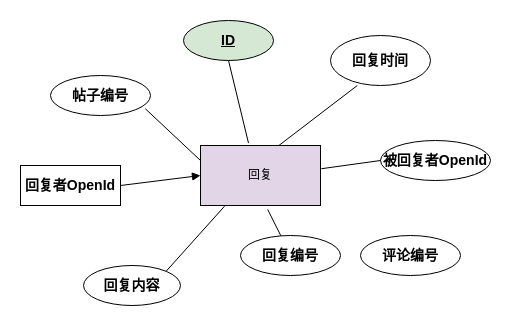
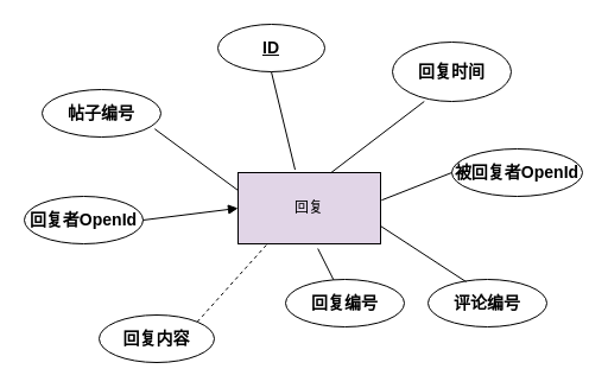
- <mxCell id="6" value="&lt;font style=&quot;font-size: 14px&quot;&gt;&lt;b&gt;&lt;u&gt;ID&lt;/u&gt;&lt;/b&gt;&lt;/font&gt;" style="ellipse;whiteSpace=wrap;html=1;fillColor=#d5e8d4;" vertex="1" parent="1"><mxGeometry x="183" y="20" width="90" height="40" as="geometry" /></mxCell>
+ <mxCell id="6" value="&lt;font style=&quot;font-size: 14px&quot;&gt;&lt;b&gt;&lt;u&gt;ID&lt;/u&gt;&lt;/b&gt;&lt;/font&gt;" style="ellipse;whiteSpace=wrap;html=1;" vertex="1" parent="1"><mxGeometry x="183" y="20" width="90" height="40" as="geometry" /></mxCell>
- <mxCell id="3" value="&lt;font style=&quot;font-size: 14px&quot;&gt;&lt;b&gt;帖子编号&lt;/b&gt;&lt;/font&gt;" style="ellipse;whiteSpace=wrap;html=1;" vertex="1" parent="1"><mxGeometry x="50" y="75" width="100" height="40" as="geometry" /></mxCell>
+ <mxCell id="3" value="&lt;font style=&quot;font-size: 14px&quot;&gt;&lt;b&gt;帖子编号&lt;/b&gt;&lt;/font&gt;" style="ellipse;whiteSpace=wrap;html=1;" vertex="1" parent="1"><mxGeometry x="35" y="75" width="100" height="40" as="geometry" /></mxCell>
- <mxCell id="7" value="&lt;b&gt;&lt;font style=&quot;font-size: 14px&quot;&gt;被回复者OpenId&lt;/font&gt;&lt;/b&gt;" style="ellipse;whiteSpace=wrap;html=1;" vertex="1" parent="1"><mxGeometry x="380" y="140" width="110" height="40" as="geometry" /></mxCell>
+ <mxCell id="7" value="&lt;b&gt;&lt;font style=&quot;font-size: 14px&quot;&gt;被回复者OpenId&lt;/font&gt;&lt;/b&gt;" style="ellipse;whiteSpace=wrap;html=1;" vertex="1" parent="1"><mxGeometry x="380" y="125" width="110" height="40" as="geometry" /></mxCell>
- <mxCell id="4" value="&lt;font style=&quot;font-size: 14px&quot;&gt;&lt;b&gt;回复者OpenId&lt;/b&gt;&lt;/font&gt;" style="whiteSpace=wrap;html=1;rounded=0;" vertex="1" parent="1"><mxGeometry x="20" y="165" width="100" height="40" as="geometry" /></mxCell>
+ <mxCell id="4" value="&lt;font style=&quot;font-size: 14px&quot;&gt;&lt;b&gt;回复者OpenId&lt;/b&gt;&lt;/font&gt;" style="ellipse;whiteSpace=wrap;html=1;" vertex="1" parent="1"><mxGeometry x="20" y="165" width="100" height="40" as="geometry" /></mxCell>
+ <mxCell id="14" value="" style="endArrow=none;html=1;entryX=0.32;entryY=0.05;entryDx=0;entryDy=0;entryPerimeter=0;exitX=1;exitY=0.75;exitDx=0;exitDy=0;" edge="1" parent="1" source="2" target="9"><mxGeometry width="50" height="50" relative="1" as="geometry"><mxPoint x="50" y="415" as="sourcePoint" /><mxPoint x="100" y="365" as="targetPoint" /></mxGeometry></mxCell>
- <mxCell id="16" value="" style="endArrow=none;html=1;entryX=0.2;entryY=1.013;entryDx=0;entryDy=0;entryPerimeter=0;exitX=1;exitY=0;exitDx=0;exitDy=0;" edge="1" parent="1" source="5" target="2"><mxGeometry width="50" height="50" relative="1" as="geometry"><mxPoint x="70" y="435" as="sourcePoint" /><mxPoint x="120" y="385" as="targetPoint" /></mxGeometry></mxCell>
+ <mxCell id="16" value="" style="endArrow=none;html=1;entryX=0.2;entryY=1.013;entryDx=0;entryDy=0;entryPerimeter=0;exitX=1;exitY=0;exitDx=0;exitDy=0;dashed=1;" edge="1" parent="1" source="5" target="2"><mxGeometry width="50" height="50" relative="1" as="geometry"><mxPoint x="70" y="435" as="sourcePoint" /><mxPoint x="120" y="385" as="targetPoint" /></mxGeometry></mxCell>
